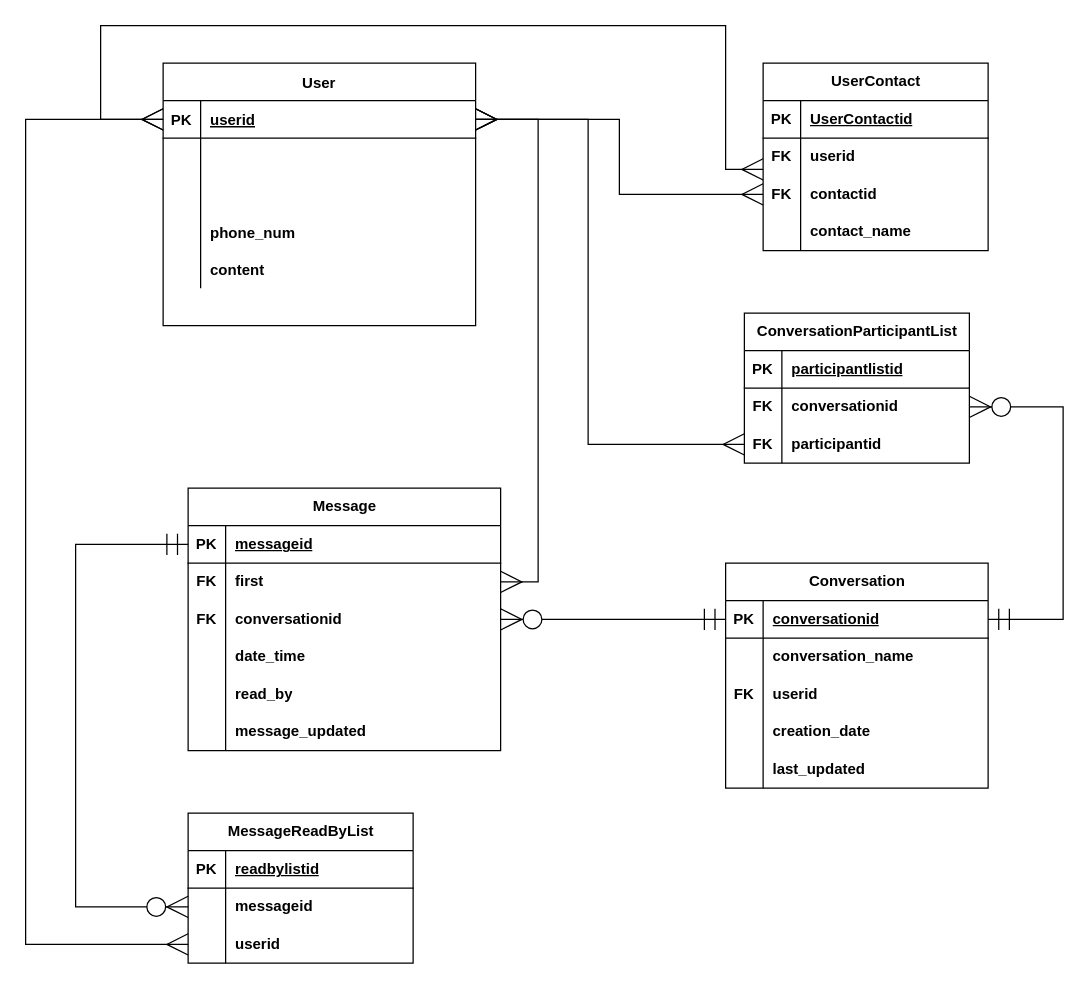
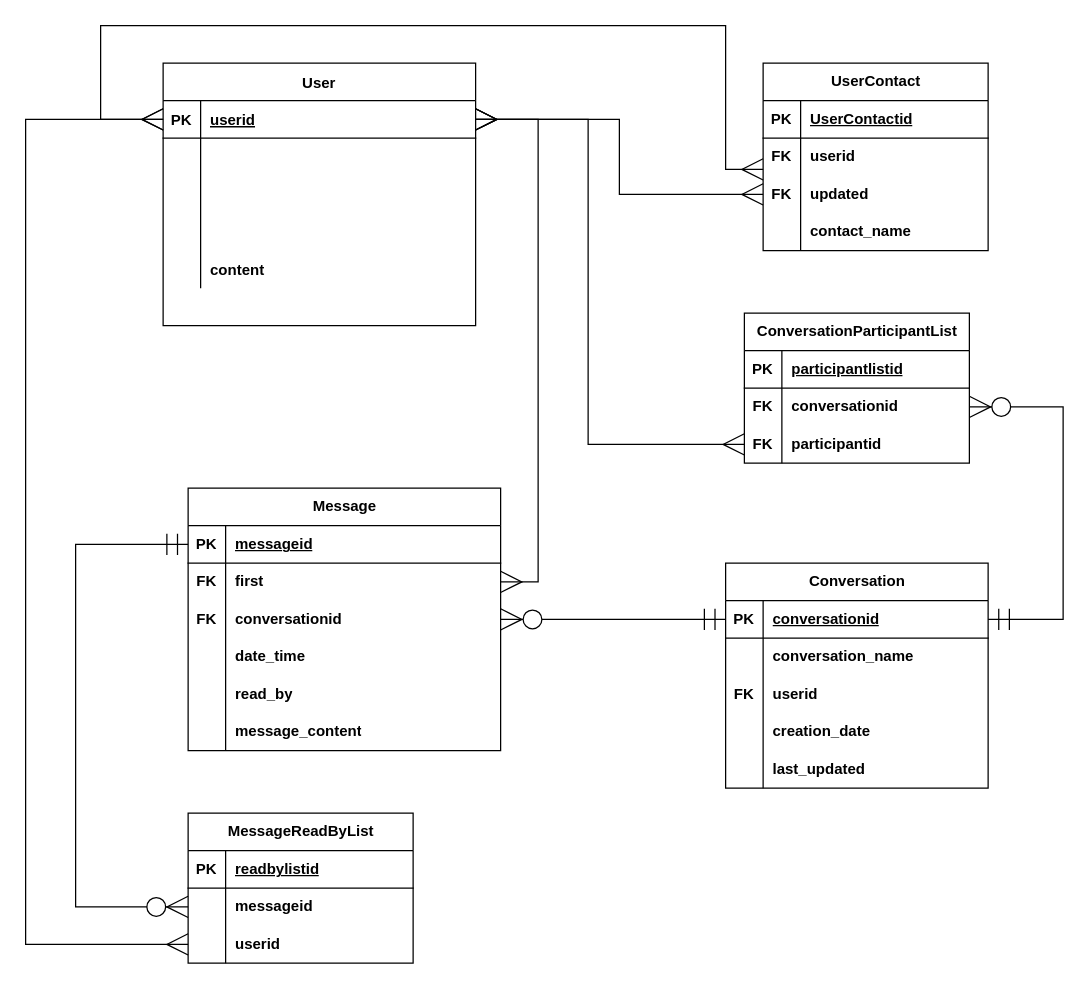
- <mxCell id="66" value="&lt;span style=&quot;font-weight: 700;&quot;&gt;contactid&lt;/span&gt;" style="shape=partialRectangle;connectable=0;fillColor=none;top=0;left=0;bottom=0;right=0;align=left;spacingLeft=6;overflow=hidden;whiteSpace=wrap;html=1;" vertex="1" parent="64"><mxGeometry x="30" width="150" height="30" as="geometry"><mxRectangle width="150" height="30" as="alternateBounds" /></mxGeometry></mxCell>
+ <mxCell id="66" value="&lt;span style=&quot;font-weight: 700;&quot;&gt;updated&lt;/span&gt;" style="shape=partialRectangle;connectable=0;fillColor=none;top=0;left=0;bottom=0;right=0;align=left;spacingLeft=6;overflow=hidden;whiteSpace=wrap;html=1;" vertex="1" parent="64"><mxGeometry x="30" width="150" height="30" as="geometry"><mxRectangle width="150" height="30" as="alternateBounds" /></mxGeometry></mxCell>
- <mxCell id="12" value="phone_num" style="shape=partialRectangle;overflow=hidden;connectable=0;fillColor=none;top=0;left=0;bottom=0;right=0;align=left;spacingLeft=6;fontStyle=1" vertex="1" parent="10"><mxGeometry x="30" width="220" height="30" as="geometry"><mxRectangle width="220" height="30" as="alternateBounds" /></mxGeometry></mxCell>
- <mxCell id="52" value="message_updated" style="shape=partialRectangle;connectable=0;fillColor=none;top=0;left=0;bottom=0;right=0;align=left;spacingLeft=6;overflow=hidden;whiteSpace=wrap;html=1;fontStyle=1" vertex="1" parent="50"><mxGeometry x="30" width="220" height="30" as="geometry"><mxRectangle width="220" height="30" as="alternateBounds" /></mxGeometry></mxCell>
+ <mxCell id="52" value="message_content" style="shape=partialRectangle;connectable=0;fillColor=none;top=0;left=0;bottom=0;right=0;align=left;spacingLeft=6;overflow=hidden;whiteSpace=wrap;html=1;fontStyle=1" vertex="1" parent="50"><mxGeometry x="30" width="220" height="30" as="geometry"><mxRectangle width="220" height="30" as="alternateBounds" /></mxGeometry></mxCell>
